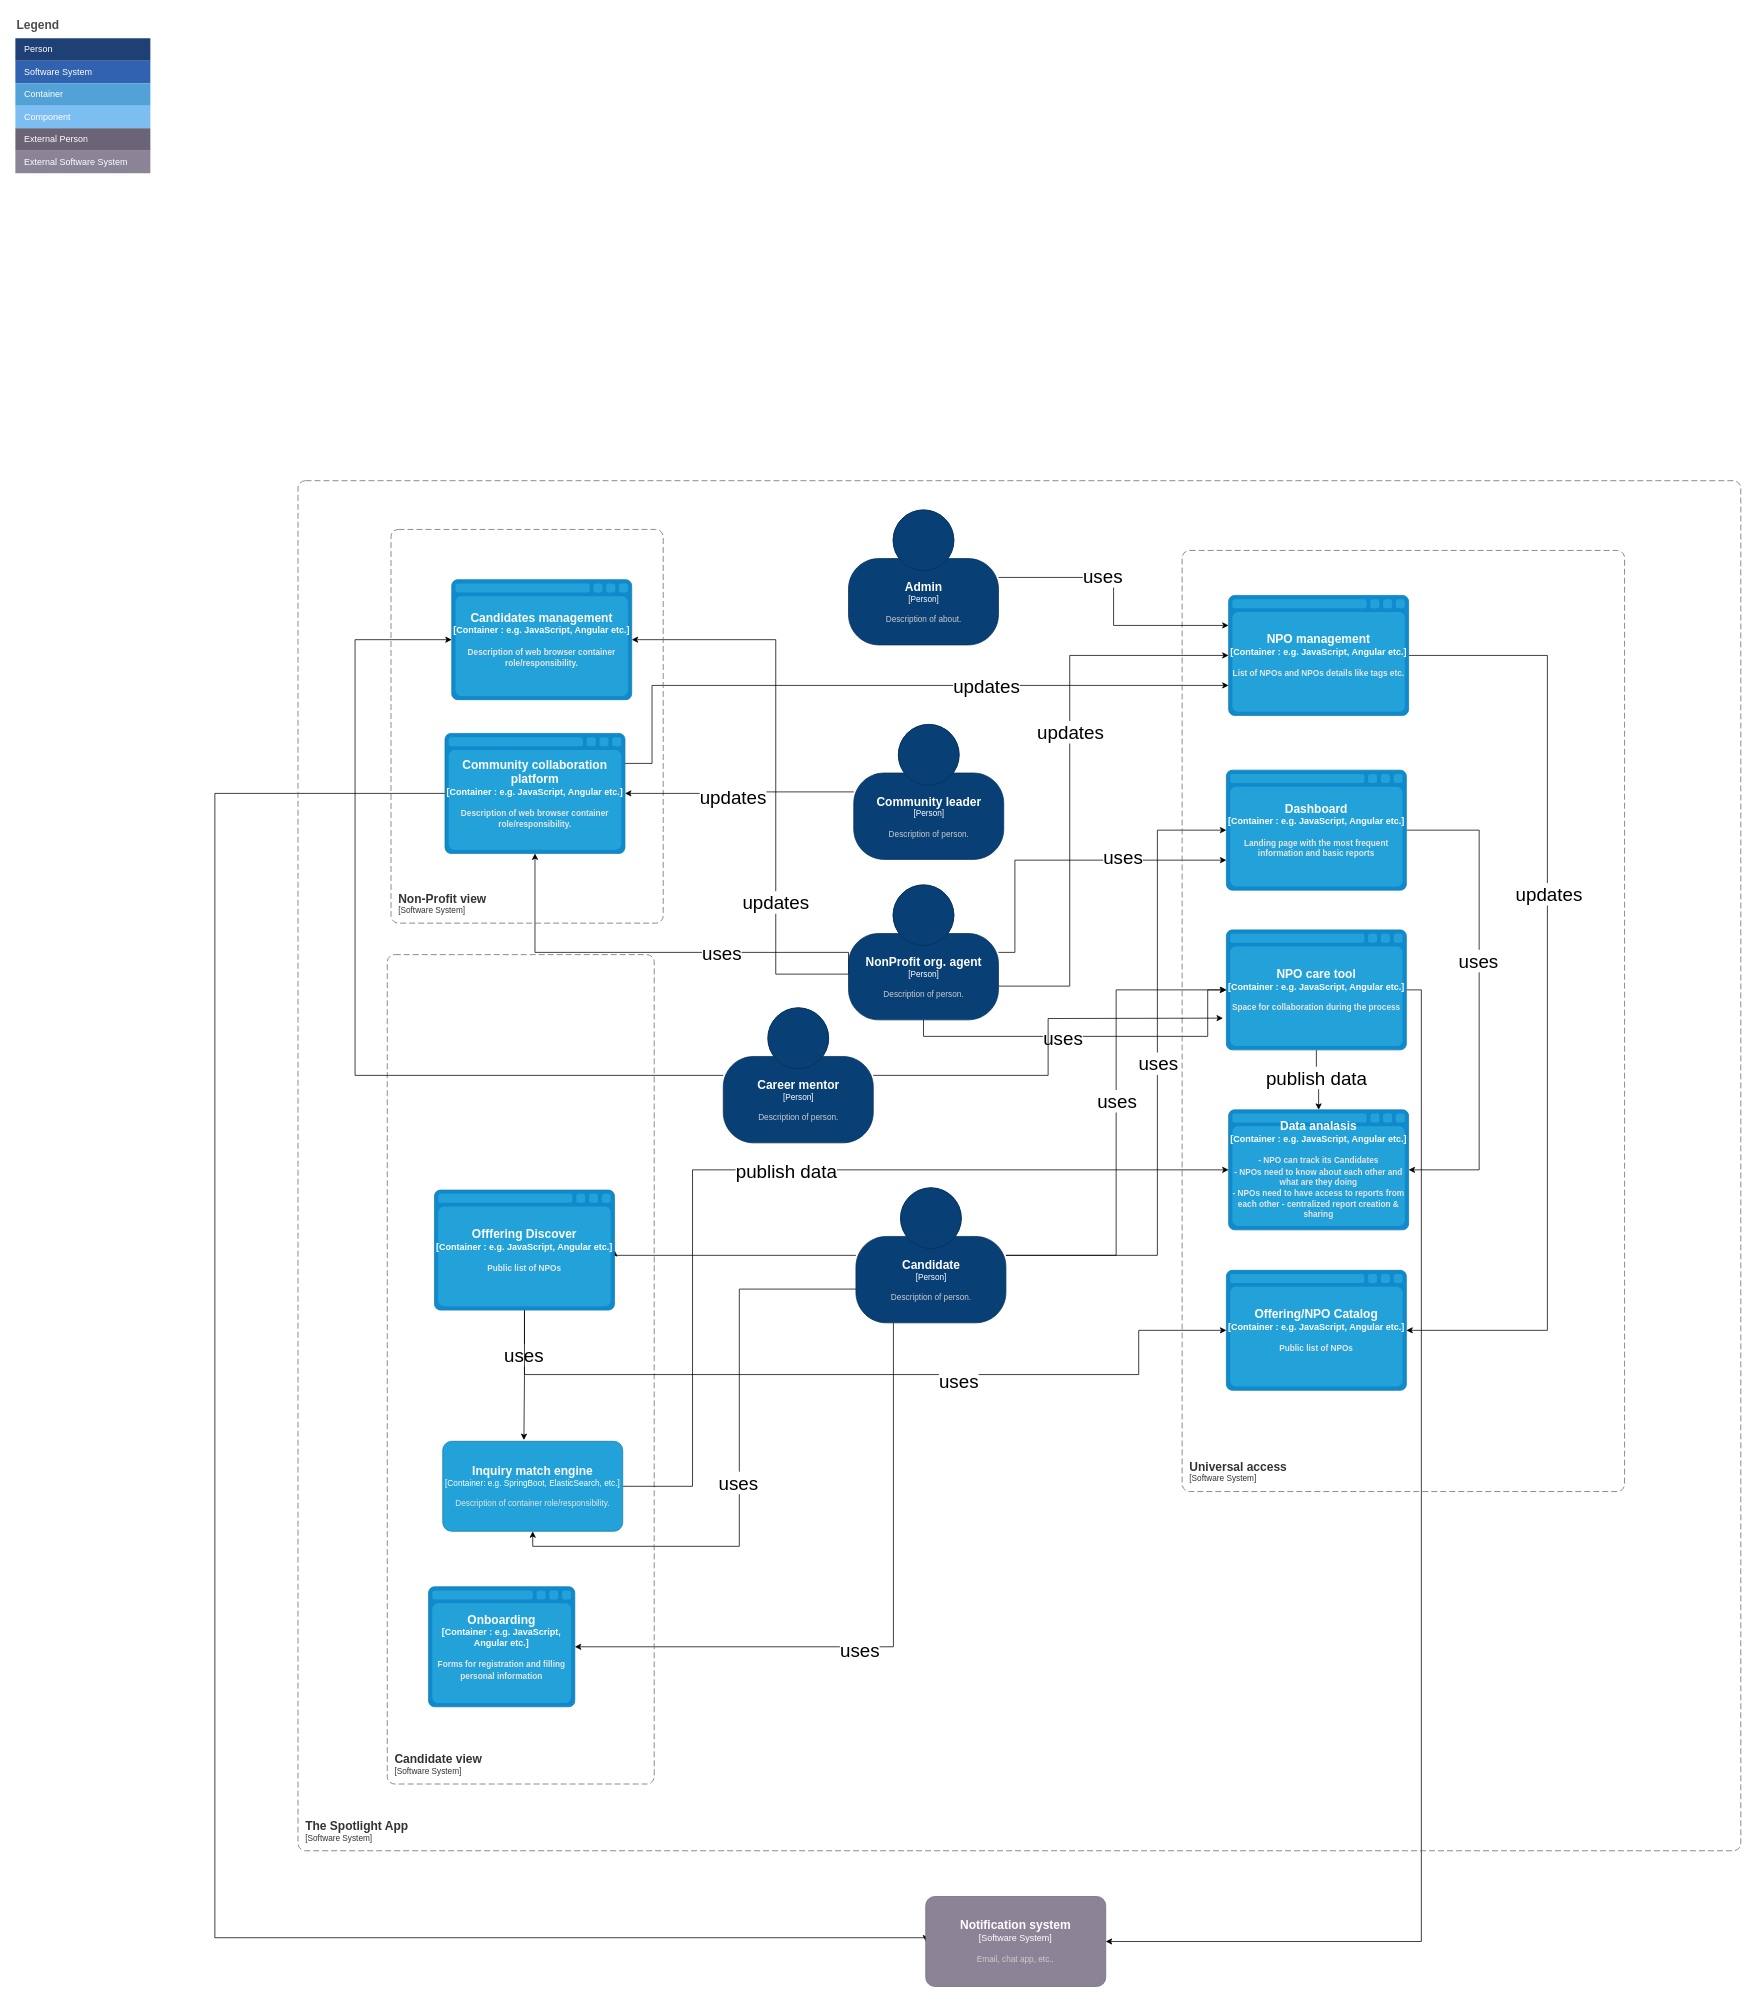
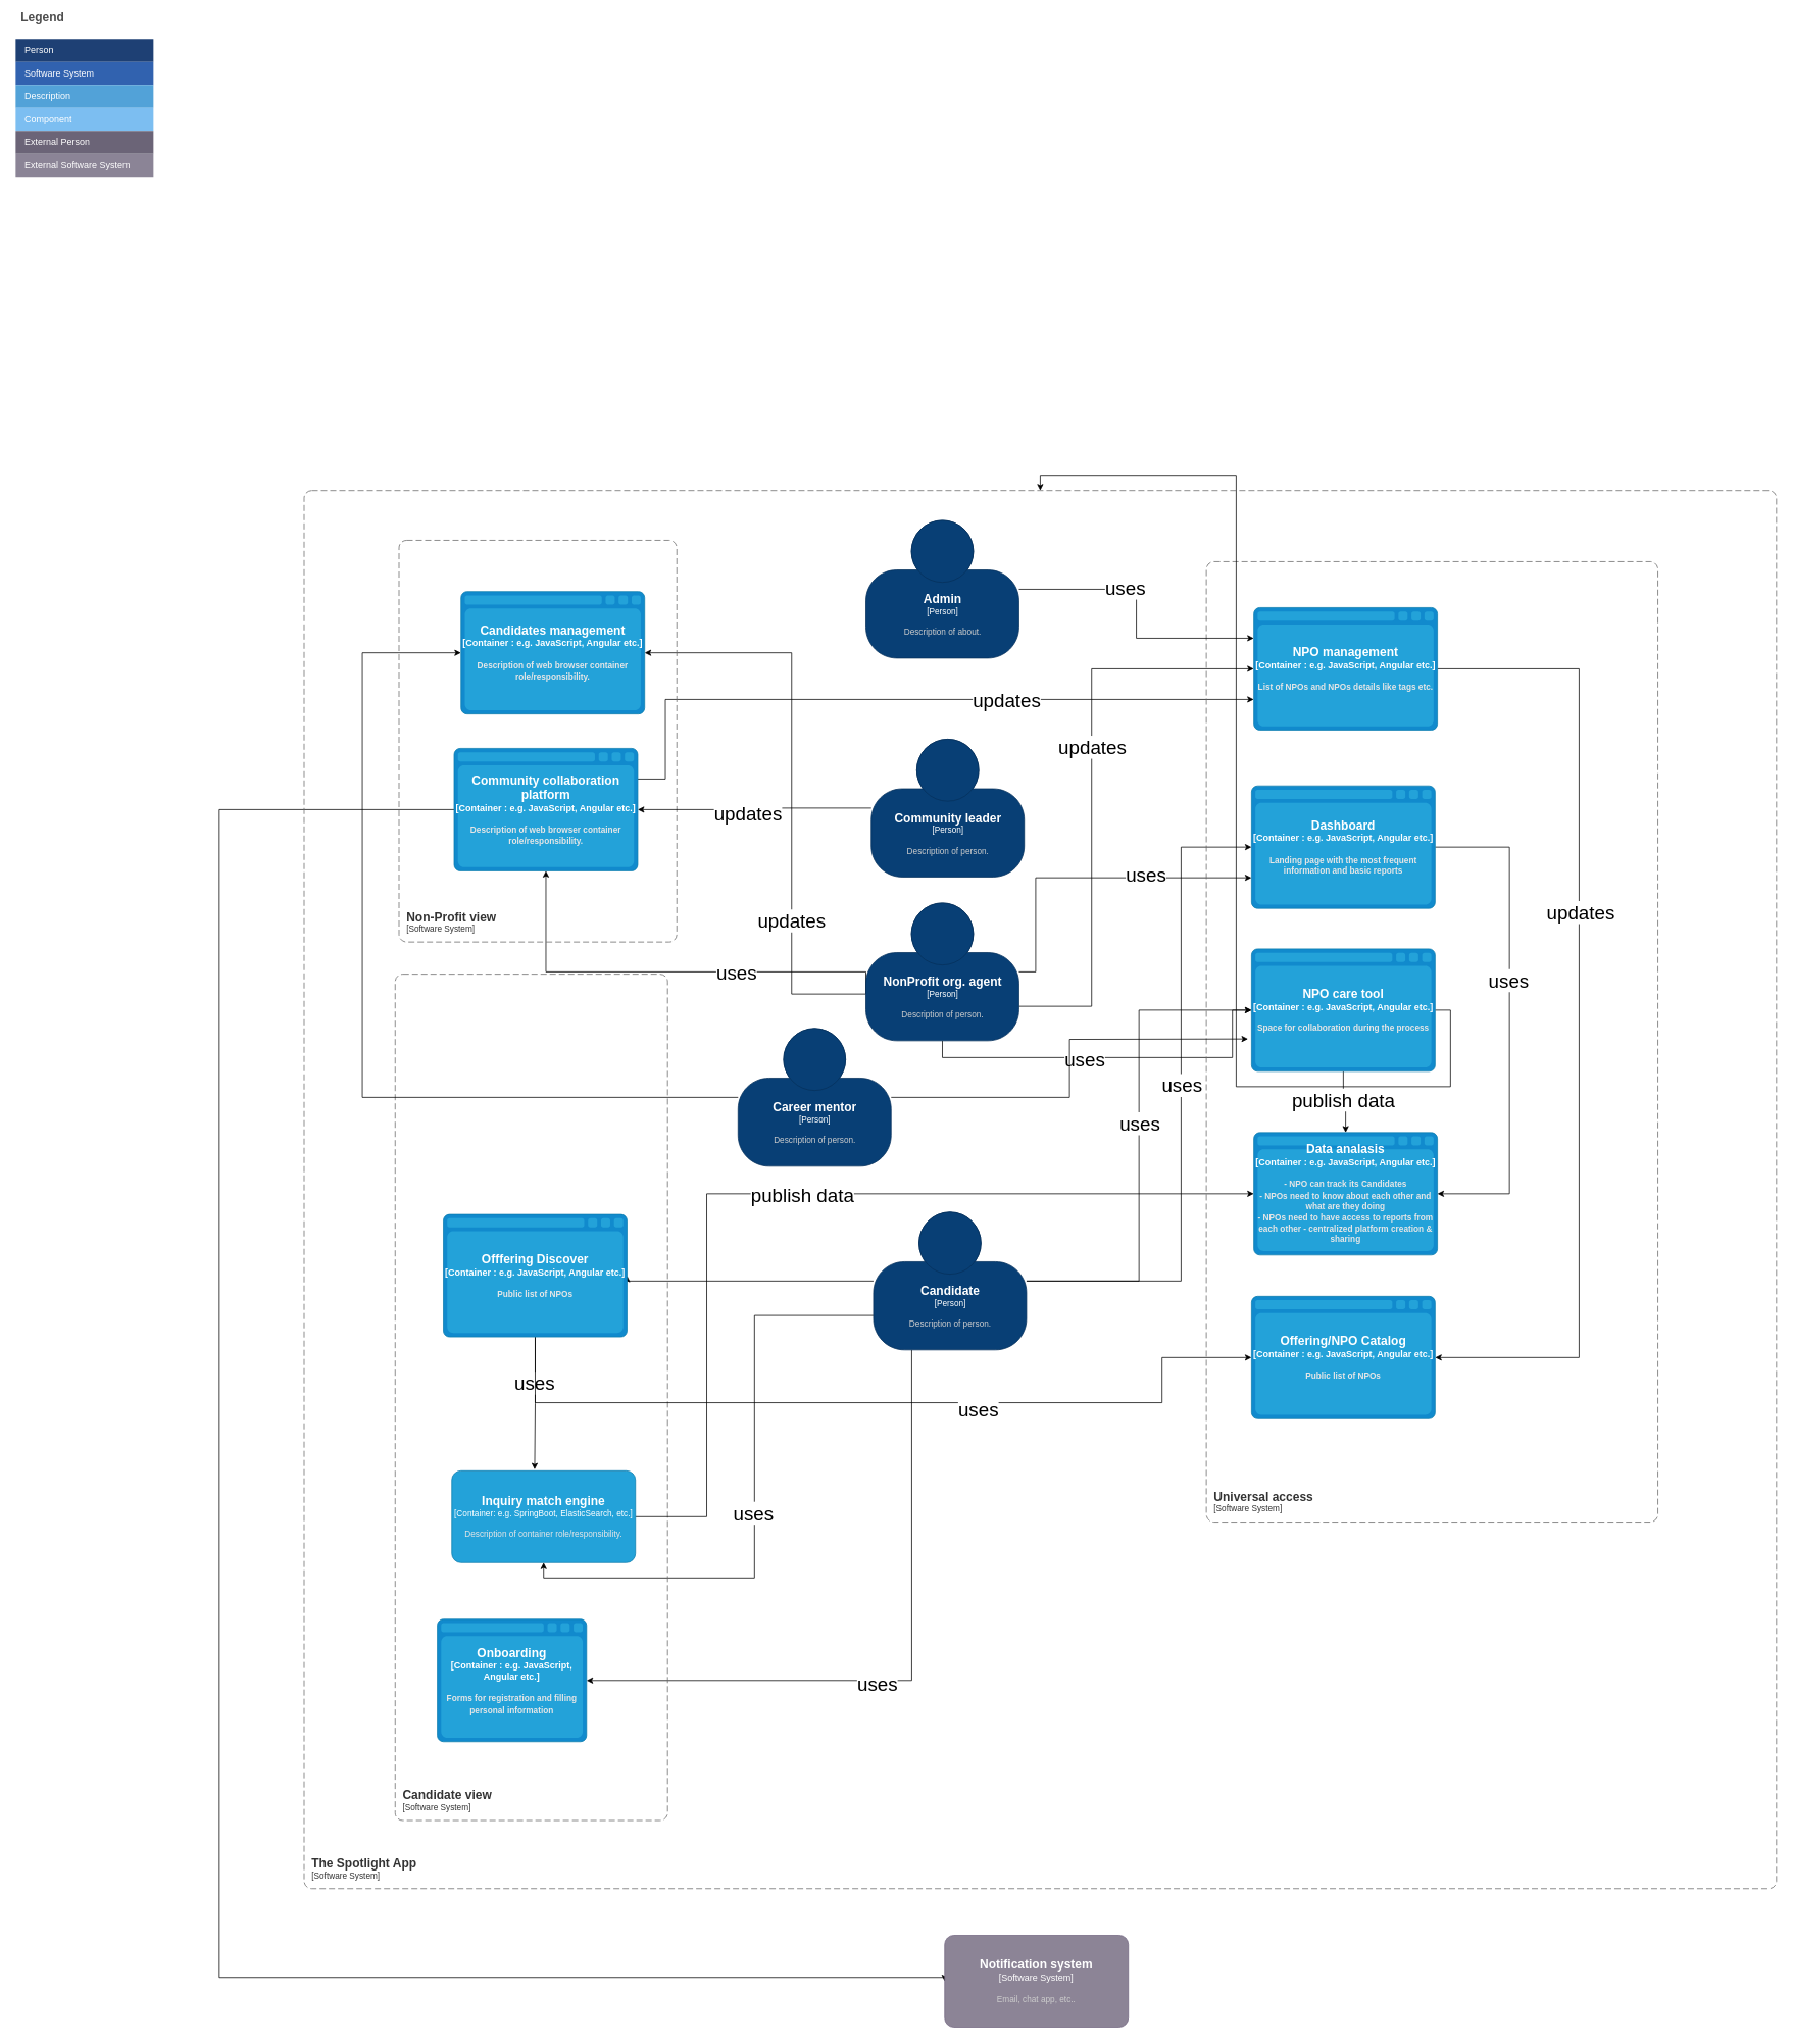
- <mxCell id="2" value="Legend" style="align=left;fontSize=16;fontStyle=1;strokeColor=none;fillColor=none;fontColor=#4D4D4D;spacingTop=-8;resizable=0;" vertex="1" parent="1"><mxGeometry x="20" y="20" width="180" height="30" as="geometry" /></mxCell>
+ <mxCell id="2" value="Legend" style="align=left;fontSize=16;fontStyle=1;strokeColor=none;fillColor=none;fontColor=#4D4D4D;spacingTop=-8;resizable=0;" vertex="1" parent="1"><mxGeometry x="25" y="10" width="180" height="30" as="geometry" /></mxCell>
- <mxCell id="6" value="Container" style="shape=partialRectangle;html=1;whiteSpace=wrap;connectable=0;fillColor=#52A2D8;top=0;left=0;bottom=0;right=0;overflow=hidden;pointerEvents=1;align=left;spacingLeft=10;fontColor=#FFFFFF;" vertex="1" parent="3"><mxGeometry y="60" width="180" height="30" as="geometry" /></mxCell>
+ <mxCell id="6" value="Description" style="shape=partialRectangle;html=1;whiteSpace=wrap;connectable=0;fillColor=#52A2D8;top=0;left=0;bottom=0;right=0;overflow=hidden;pointerEvents=1;align=left;spacingLeft=10;fontColor=#FFFFFF;" vertex="1" parent="3"><mxGeometry y="60" width="180" height="30" as="geometry" /></mxCell>
- <mxCell id="25" value="&lt;font style=&quot;font-size: 16px&quot;&gt;&lt;b&gt;Data analasis&lt;/font&gt;&lt;div&gt;[Container :&amp;nbsp;e.g. JavaScript, Angular etc.]&lt;/div&gt;&lt;br&gt;&lt;div&gt;&lt;font style=&quot;font-size: 11px&quot;&gt;&lt;font color=&quot;#E6E6E6&quot;&gt;- NPO can track its Candidates&#10;- NPOs need to know about each other and what are they doing&#10;- NPOs need to have access to reports from each other - centralized report creation &amp; sharing&lt;/font&gt;&lt;/div&gt;" style="shape=mxgraph.c4.webBrowserContainer;whiteSpace=wrap;html=1;boundedLbl=1;rounded=0;labelBackgroundColor=none;fillColor=#118ACD;fontSize=12;fontColor=#ffffff;align=center;strokeColor=#0E7DAD;metaEdit=1;points=[[0.5,0,0],[1,0.25,0],[1,0.5,0],[1,0.75,0],[0.5,1,0],[0,0.75,0],[0,0.5,0],[0,0.25,0]];resizable=0;" vertex="1" parent="1"><mxGeometry x="1637.91" y="1479" width="240" height="160" as="geometry" /></mxCell>
+ <mxCell id="25" value="&lt;font style=&quot;font-size: 16px&quot;&gt;&lt;b&gt;Data analasis&lt;/font&gt;&lt;div&gt;[Container :&amp;nbsp;e.g. JavaScript, Angular etc.]&lt;/div&gt;&lt;br&gt;&lt;div&gt;&lt;font style=&quot;font-size: 11px&quot;&gt;&lt;font color=&quot;#E6E6E6&quot;&gt;- NPO can track its Candidates&#10;- NPOs need to know about each other and what are they doing&#10;- NPOs need to have access to reports from each other - centralized platform creation &amp; sharing&lt;/font&gt;&lt;/div&gt;" style="shape=mxgraph.c4.webBrowserContainer;whiteSpace=wrap;html=1;boundedLbl=1;rounded=0;labelBackgroundColor=none;fillColor=#118ACD;fontSize=12;fontColor=#ffffff;align=center;strokeColor=#0E7DAD;metaEdit=1;points=[[0.5,0,0],[1,0.25,0],[1,0.5,0],[1,0.75,0],[0.5,1,0],[0,0.75,0],[0,0.5,0],[0,0.25,0]];resizable=0;" vertex="1" parent="1"><mxGeometry x="1637.91" y="1479" width="240" height="160" as="geometry" /></mxCell>
- <mxCell id="55" style="edgeStyle=orthogonalEdgeStyle;rounded=0;orthogonalLoop=1;jettySize=auto;html=1;exitX=1;exitY=0.5;exitDx=0;exitDy=0;exitPerimeter=0;entryX=1;entryY=0.5;entryDx=0;entryDy=0;entryPerimeter=0;" edge="1" parent="1" source="58" target="46"><mxGeometry relative="1" as="geometry" /></mxCell>
+ <mxCell id="55" style="edgeStyle=orthogonalEdgeStyle;rounded=0;orthogonalLoop=1;jettySize=auto;html=1;exitX=1;exitY=0.5;exitDx=0;exitDy=0;exitPerimeter=0;" edge="1" parent="1" source="58" target="59"><mxGeometry relative="1" as="geometry" /></mxCell>
